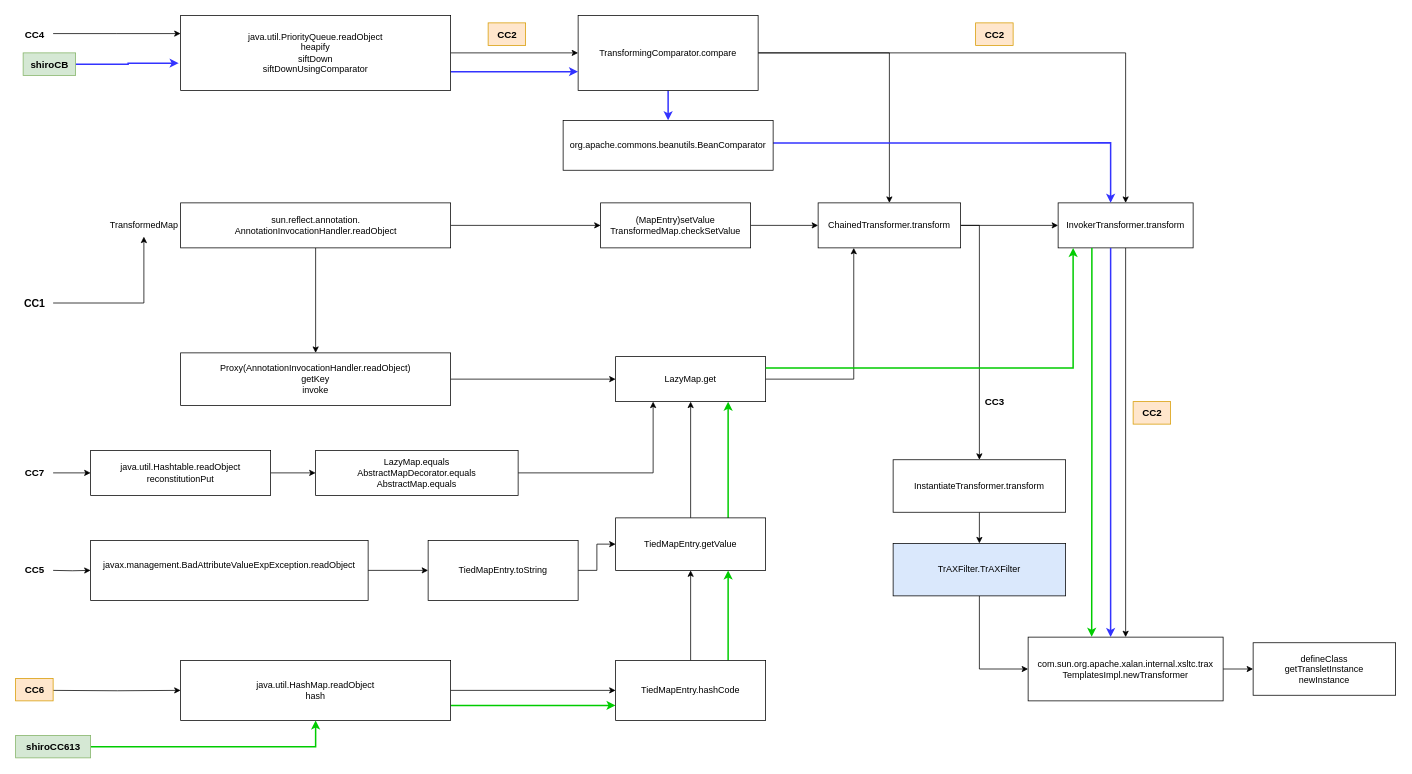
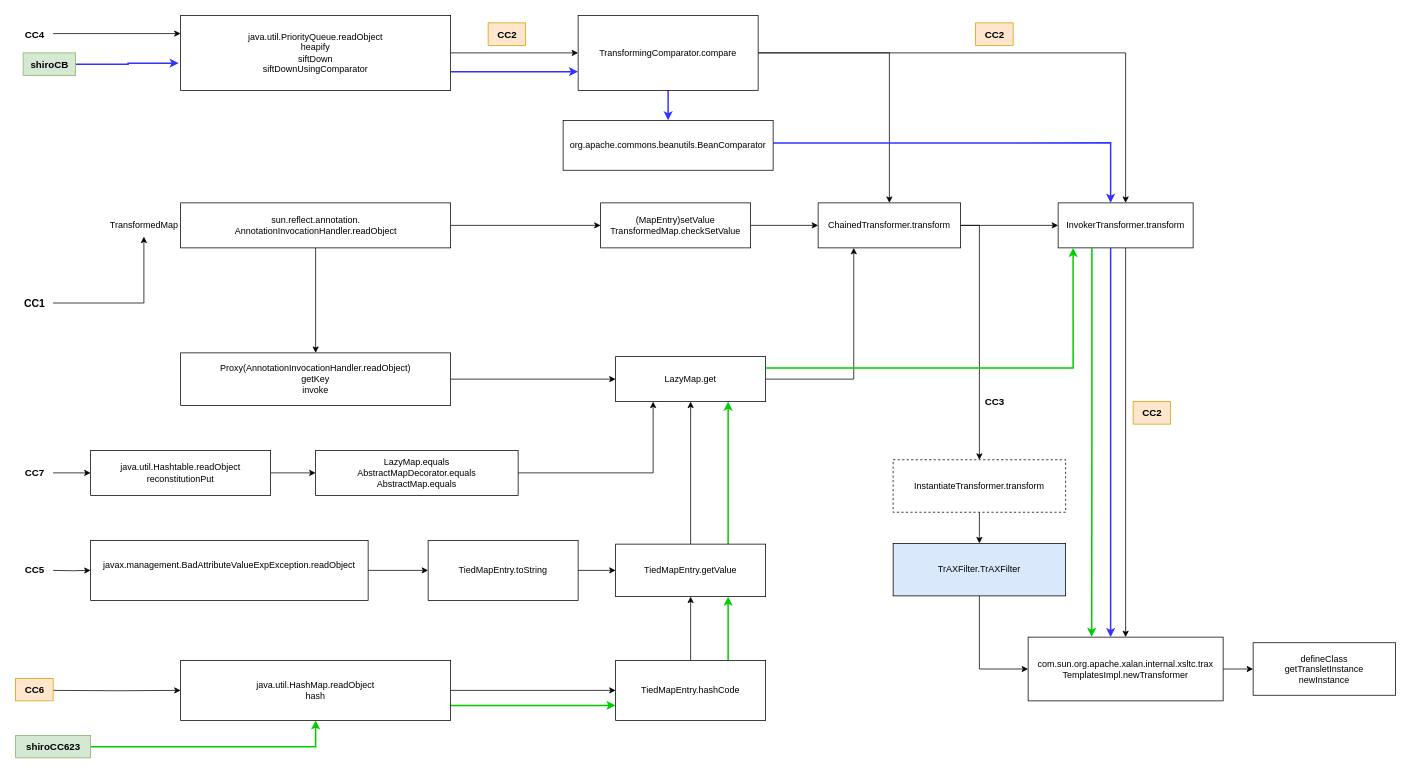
- <mxCell id="40" value="&lt;div style=&quot;&quot;&gt;&lt;font style=&quot;&quot;&gt;InstantiateTransformer.transform&lt;/font&gt;&lt;br&gt;&lt;/div&gt;" style="rounded=0;whiteSpace=wrap;html=1;strokeColor=#000000;fontFamily=Helvetica;" parent="1" vertex="1"><mxGeometry x="1190" y="612.5" width="230" height="70" as="geometry" /></mxCell>
+ <mxCell id="40" value="&lt;div style=&quot;&quot;&gt;&lt;font style=&quot;&quot;&gt;InstantiateTransformer.transform&lt;/font&gt;&lt;br&gt;&lt;/div&gt;" style="rounded=0;whiteSpace=wrap;html=1;strokeColor=#000000;fontFamily=Helvetica;dashed=1;" parent="1" vertex="1"><mxGeometry x="1190" y="612.5" width="230" height="70" as="geometry" /></mxCell>
- <mxCell id="16" value="TiedMapEntry.getValue" style="rounded=0;whiteSpace=wrap;html=1;fontFamily=Helvetica;" parent="1" vertex="1"><mxGeometry x="820" y="690" width="200" height="70" as="geometry" /></mxCell>
+ <mxCell id="16" value="TiedMapEntry.getValue" style="rounded=0;whiteSpace=wrap;html=1;fontFamily=Helvetica;" parent="1" vertex="1"><mxGeometry x="820" y="725" width="200" height="70" as="geometry" /></mxCell>
- <mxCell id="63" value="&lt;span style=&quot;font-size: 13px;&quot;&gt;&lt;font style=&quot;font-size: 13px;&quot;&gt;shiroCC613&lt;/font&gt;&lt;/span&gt;" style="text;html=1;align=center;verticalAlign=middle;resizable=0;points=[];autosize=1;strokeColor=#82b366;fillColor=#d5e8d4;fontSize=13;fontStyle=1;fontFamily=Helvetica;" vertex="1" parent="1"><mxGeometry x="20" y="980" width="100" height="30" as="geometry" /></mxCell>
+ <mxCell id="63" value="&lt;span style=&quot;font-size: 13px;&quot;&gt;&lt;font style=&quot;font-size: 13px;&quot;&gt;shiroCC623&lt;/font&gt;&lt;/span&gt;" style="text;html=1;align=center;verticalAlign=middle;resizable=0;points=[];autosize=1;strokeColor=#82b366;fillColor=#d5e8d4;fontSize=13;fontStyle=1;fontFamily=Helvetica;" vertex="1" parent="1"><mxGeometry x="20" y="980" width="100" height="30" as="geometry" /></mxCell>
